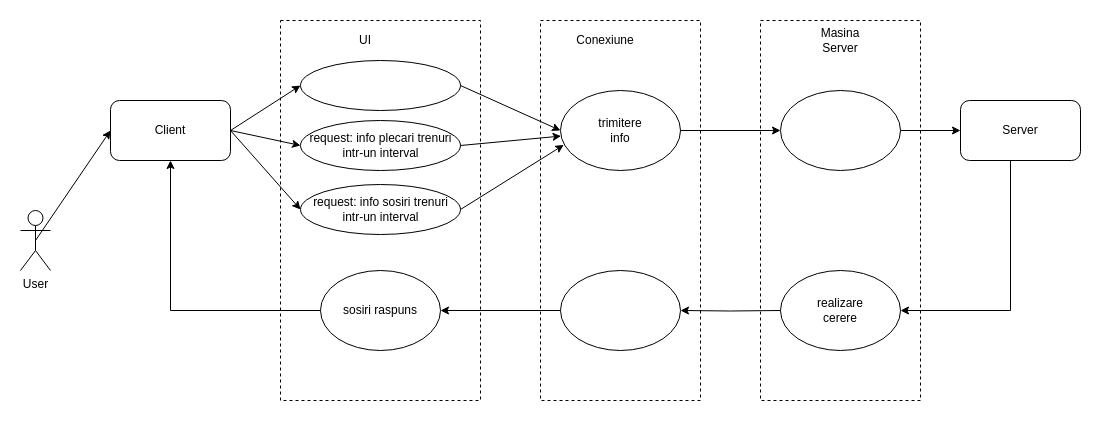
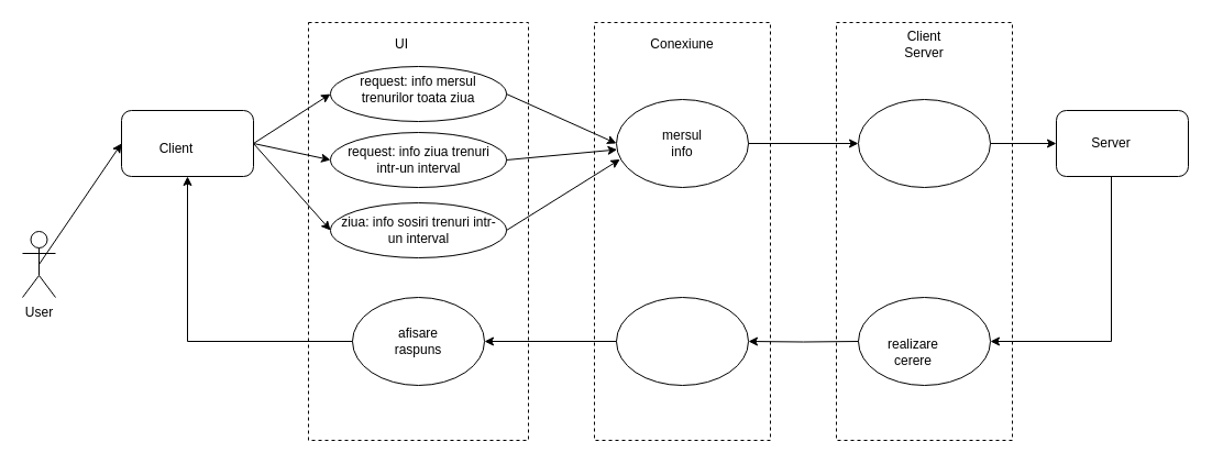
- <mxCell id="11" value="Conexiune" style="text;html=1;strokeColor=none;fillColor=none;align=center;verticalAlign=middle;whiteSpace=wrap;rounded=0;" parent="1" vertex="1"><mxGeometry x="585" y="30" width="40" height="20" as="geometry" /></mxCell>
+ <mxCell id="11" value="Conexiune" style="text;html=1;strokeColor=none;fillColor=none;align=center;verticalAlign=middle;whiteSpace=wrap;rounded=0;" parent="1" vertex="1"><mxGeometry x="600" y="30" width="40" height="20" as="geometry" /></mxCell>
- <mxCell id="13" value="Masina Server" style="text;html=1;strokeColor=none;fillColor=none;align=center;verticalAlign=middle;whiteSpace=wrap;rounded=0;" parent="1" vertex="1"><mxGeometry x="820" y="30" width="40" height="20" as="geometry" /></mxCell>
+ <mxCell id="13" value="Client Server" style="text;html=1;strokeColor=none;fillColor=none;align=center;verticalAlign=middle;whiteSpace=wrap;rounded=0;" parent="1" vertex="1"><mxGeometry x="820" y="30" width="40" height="20" as="geometry" /></mxCell>
+ <mxCell id="23" value="request: info mersul trenurilor toata ziua" style="text;html=1;strokeColor=none;fillColor=none;align=center;verticalAlign=middle;whiteSpace=wrap;rounded=0;" parent="1" vertex="1"><mxGeometry x="310" y="71" width="140" height="20" as="geometry" /></mxCell>
- <mxCell id="7" value="Client" style="text;html=1;strokeColor=none;fillColor=none;align=center;verticalAlign=middle;whiteSpace=wrap;rounded=0;" parent="1" vertex="1"><mxGeometry x="150" y="120" width="40" height="20" as="geometry" /></mxCell>
+ <mxCell id="7" value="Client" style="text;html=1;strokeColor=none;fillColor=none;align=center;verticalAlign=middle;whiteSpace=wrap;rounded=0;" parent="1" vertex="1"><mxGeometry x="140" y="125" width="40" height="20" as="geometry" /></mxCell>
- <mxCell id="18" value="trimitere info" style="text;html=1;strokeColor=none;fillColor=none;align=center;verticalAlign=middle;whiteSpace=wrap;rounded=0;" parent="1" vertex="1"><mxGeometry x="600" y="120" width="40" height="20" as="geometry" /></mxCell>
+ <mxCell id="18" value="mersul info" style="text;html=1;strokeColor=none;fillColor=none;align=center;verticalAlign=middle;whiteSpace=wrap;rounded=0;" parent="1" vertex="1"><mxGeometry x="600" y="120" width="40" height="20" as="geometry" /></mxCell>
- <mxCell id="16" value="Server" style="text;html=1;strokeColor=none;fillColor=none;align=center;verticalAlign=middle;whiteSpace=wrap;rounded=0;" parent="1" vertex="1"><mxGeometry x="1000" y="120" width="40" height="20" as="geometry" /></mxCell>
+ <mxCell id="16" value="Server" style="text;html=1;strokeColor=none;fillColor=none;align=center;verticalAlign=middle;whiteSpace=wrap;rounded=0;" parent="1" vertex="1"><mxGeometry x="990" y="120" width="40" height="20" as="geometry" /></mxCell>
- <mxCell id="30" value="request: info plecari trenuri intr-un interval" style="text;html=1;strokeColor=none;fillColor=none;align=center;verticalAlign=middle;whiteSpace=wrap;rounded=0;" parent="1" vertex="1"><mxGeometry x="307.5" y="135" width="145" height="20" as="geometry" /></mxCell>
+ <mxCell id="30" value="request: info ziua trenuri intr-un interval" style="text;html=1;strokeColor=none;fillColor=none;align=center;verticalAlign=middle;whiteSpace=wrap;rounded=0;" parent="1" vertex="1"><mxGeometry x="307.5" y="135" width="145" height="20" as="geometry" /></mxCell>
- <mxCell id="31" value="request: info sosiri trenuri intr-un interval" style="text;html=1;strokeColor=none;fillColor=none;align=center;verticalAlign=middle;whiteSpace=wrap;rounded=0;" parent="1" vertex="1"><mxGeometry x="302.5" y="199" width="155" height="20" as="geometry" /></mxCell>
+ <mxCell id="31" value="ziua: info sosiri trenuri intr-un interval" style="text;html=1;strokeColor=none;fillColor=none;align=center;verticalAlign=middle;whiteSpace=wrap;rounded=0;" parent="1" vertex="1"><mxGeometry x="302.5" y="199" width="155" height="20" as="geometry" /></mxCell>
- <mxCell id="35" value="sosiri raspuns" style="text;html=1;strokeColor=none;fillColor=none;align=center;verticalAlign=middle;whiteSpace=wrap;rounded=0;" parent="1" vertex="1"><mxGeometry x="340" y="300" width="80" height="20" as="geometry" /></mxCell>
+ <mxCell id="35" value="afisare raspuns" style="text;html=1;strokeColor=none;fillColor=none;align=center;verticalAlign=middle;whiteSpace=wrap;rounded=0;" parent="1" vertex="1"><mxGeometry x="340" y="300" width="80" height="20" as="geometry" /></mxCell>
- <mxCell id="39" value="realizare cerere" style="text;html=1;strokeColor=none;fillColor=none;align=center;verticalAlign=middle;whiteSpace=wrap;rounded=0;" parent="1" vertex="1"><mxGeometry x="800" y="300" width="80" height="20" as="geometry" /></mxCell>
+ <mxCell id="39" value="realizare cerere" style="text;html=1;strokeColor=none;fillColor=none;align=center;verticalAlign=middle;whiteSpace=wrap;rounded=0;" parent="1" vertex="1"><mxGeometry x="790" y="310" width="80" height="20" as="geometry" /></mxCell>
